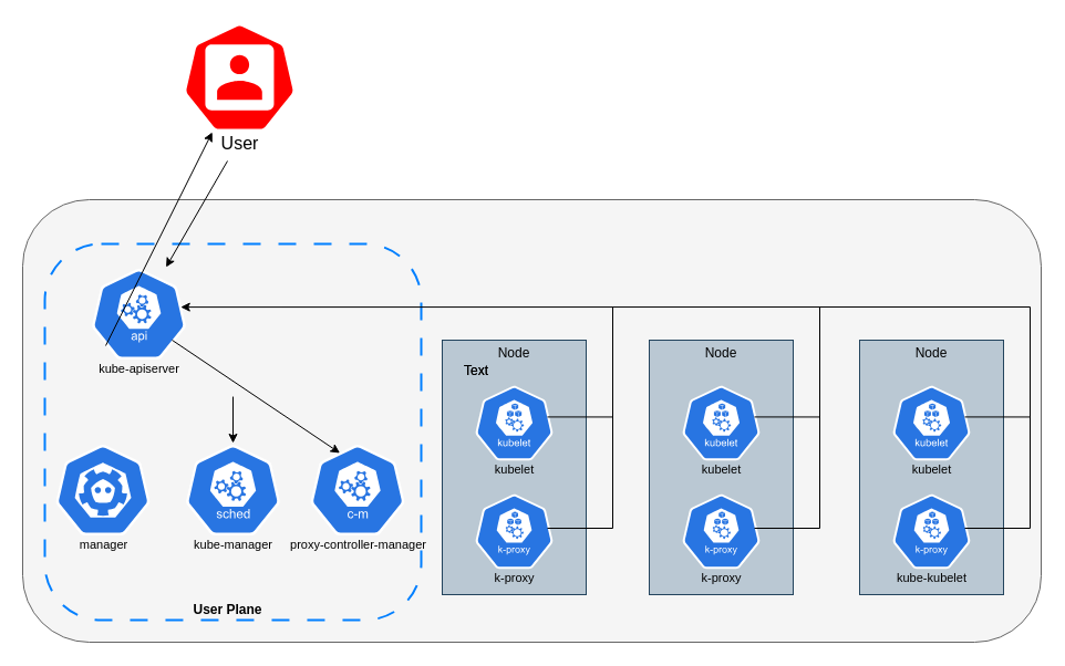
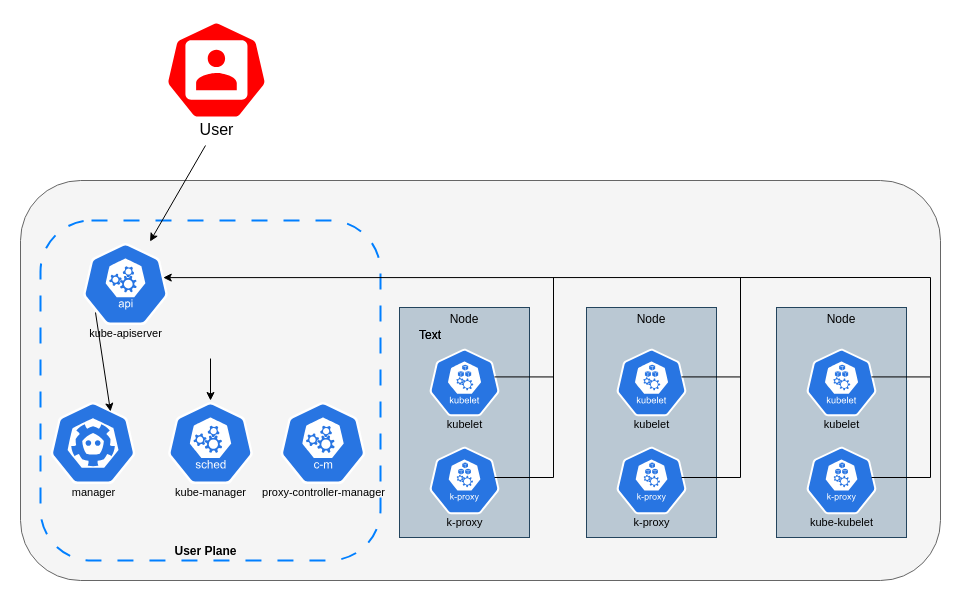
- <mxCell id="9" value="" style="endArrow=classic;html=1;rounded=0;exitX=0.147;exitY=0.835;exitDx=0;exitDy=0;exitPerimeter=0;" edge="1" parent="1" source="5" target="34"><mxGeometry width="50" height="50" relative="1" as="geometry"><mxPoint x="430" y="460" as="sourcePoint" /><mxPoint x="480" y="410" as="targetPoint" /></mxGeometry></mxCell>
+ <mxCell id="9" value="" style="endArrow=classic;html=1;rounded=0;exitX=0.147;exitY=0.835;exitDx=0;exitDy=0;exitPerimeter=0;entryX=0.706;entryY=0.129;entryDx=0;entryDy=0;entryPerimeter=0;" edge="1" parent="1" source="5" target="6"><mxGeometry width="50" height="50" relative="1" as="geometry"><mxPoint x="430" y="460" as="sourcePoint" /><mxPoint x="480" y="410" as="targetPoint" /></mxGeometry></mxCell>
- <mxCell id="11" value="" style="endArrow=classic;html=1;rounded=0;exitX=0.853;exitY=0.776;exitDx=0;exitDy=0;exitPerimeter=0;entryX=0.312;entryY=0.106;entryDx=0;entryDy=0;entryPerimeter=0;" edge="1" parent="1" source="5" target="8"><mxGeometry width="50" height="50" relative="1" as="geometry"><mxPoint x="215" y="370" as="sourcePoint" /><mxPoint x="215" y="410" as="targetPoint" /></mxGeometry></mxCell>
